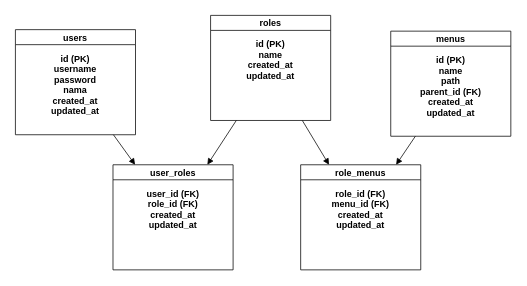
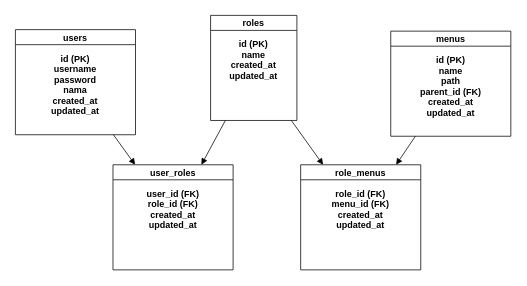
- <mxCell id="3" value="&#10;&#10;&#10;&#10;&#10;roles&#10;&#10;id (PK)&#10;name&#10;created_at&#10;updated_at" style="shape=swimlane;childLayout=stackLayout;horizontal=1;startSize=20;movable=1;resizable=1;rotatable=1;deletable=1;editable=1;locked=0;connectable=1;fontStyle=1" parent="1" vertex="1"><mxGeometry x="280" y="20" width="160" height="140" as="geometry"><mxRectangle x="300" y="20" width="130" height="90" as="alternateBounds" /></mxGeometry></mxCell>
+ <mxCell id="3" value="&#10;&#10;&#10;&#10;&#10;roles&#10;&#10;id (PK)&#10;name&#10;created_at&#10;updated_at" style="shape=swimlane;childLayout=stackLayout;horizontal=1;startSize=20;movable=1;resizable=1;rotatable=1;deletable=1;editable=1;locked=0;connectable=1;fontStyle=1" parent="1" vertex="1"><mxGeometry x="280" y="20" width="115" height="140" as="geometry"><mxRectangle x="300" y="20" width="130" height="90" as="alternateBounds" /></mxGeometry></mxCell>
